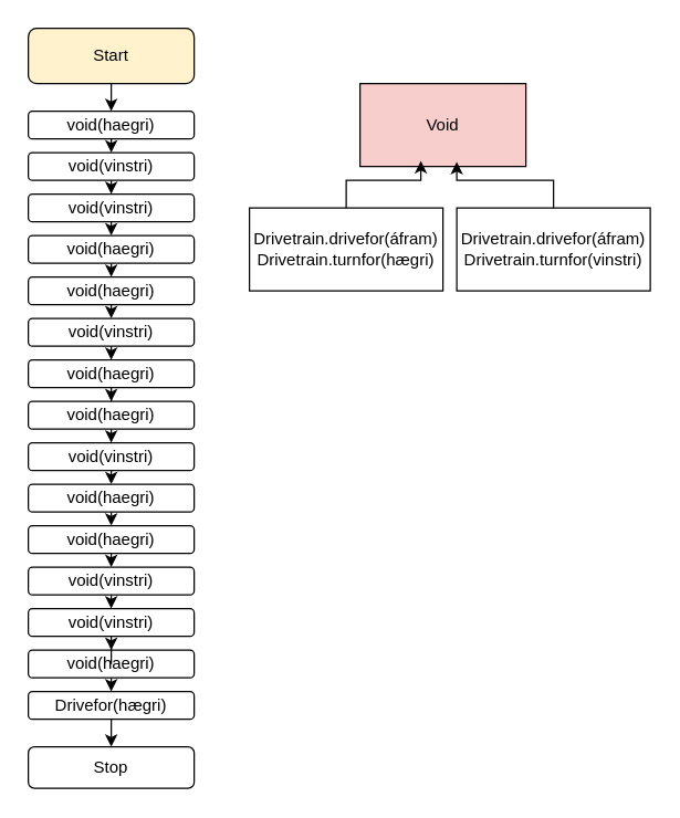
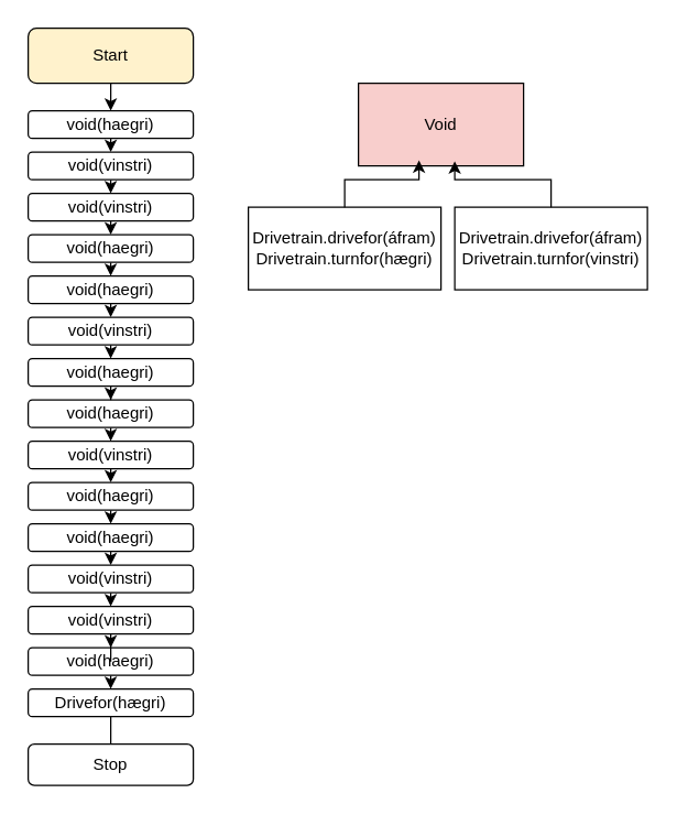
- <mxCell id="38" style="edgeStyle=orthogonalEdgeStyle;rounded=0;orthogonalLoop=1;jettySize=auto;html=1;exitX=0.5;exitY=1;exitDx=0;exitDy=0;entryX=0.5;entryY=0;entryDx=0;entryDy=0;" edge="1" parent="1" source="39" target="4"><mxGeometry relative="1" as="geometry" /></mxCell>
+ <mxCell id="38" style="edgeStyle=orthogonalEdgeStyle;rounded=0;orthogonalLoop=1;jettySize=auto;html=1;exitX=0.5;exitY=1;exitDx=0;exitDy=0;entryX=0.5;entryY=0;entryDx=0;entryDy=0;endArrow=none;" edge="1" parent="1" source="39" target="4"><mxGeometry relative="1" as="geometry" /></mxCell>
